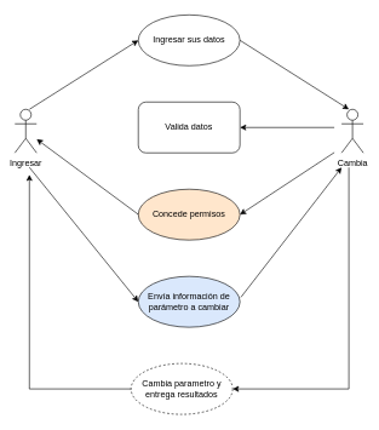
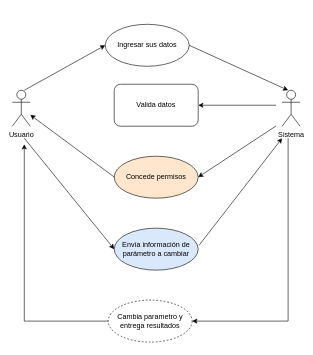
- <mxCell id="3" value="Ingresar sus datos" style="ellipse;whiteSpace=wrap;html=1;" vertex="1" parent="1"><mxGeometry x="190" y="20" width="140" height="70" as="geometry" /></mxCell>
+ <mxCell id="3" value="Ingresar sus datos" style="ellipse;whiteSpace=wrap;html=1;" vertex="1" parent="1"><mxGeometry x="175" y="40" width="140" height="70" as="geometry" /></mxCell>
- <mxCell id="2" value="Ingresar" style="shape=umlActor;verticalLabelPosition=bottom;verticalAlign=top;html=1;outlineConnect=0;" vertex="1" parent="1"><mxGeometry x="20" y="150" width="30" height="60" as="geometry" /></mxCell>
+ <mxCell id="2" value="Usuario" style="shape=umlActor;verticalLabelPosition=bottom;verticalAlign=top;html=1;outlineConnect=0;" vertex="1" parent="1"><mxGeometry x="20" y="150" width="30" height="60" as="geometry" /></mxCell>
- <mxCell id="5" value="Cambia" style="shape=umlActor;verticalLabelPosition=bottom;verticalAlign=top;html=1;outlineConnect=0;" vertex="1" parent="1"><mxGeometry x="470" y="150" width="30" height="60" as="geometry" /></mxCell>
+ <mxCell id="5" value="Sistema" style="shape=umlActor;verticalLabelPosition=bottom;verticalAlign=top;html=1;outlineConnect=0;" vertex="1" parent="1"><mxGeometry x="470" y="150" width="30" height="60" as="geometry" /></mxCell>
